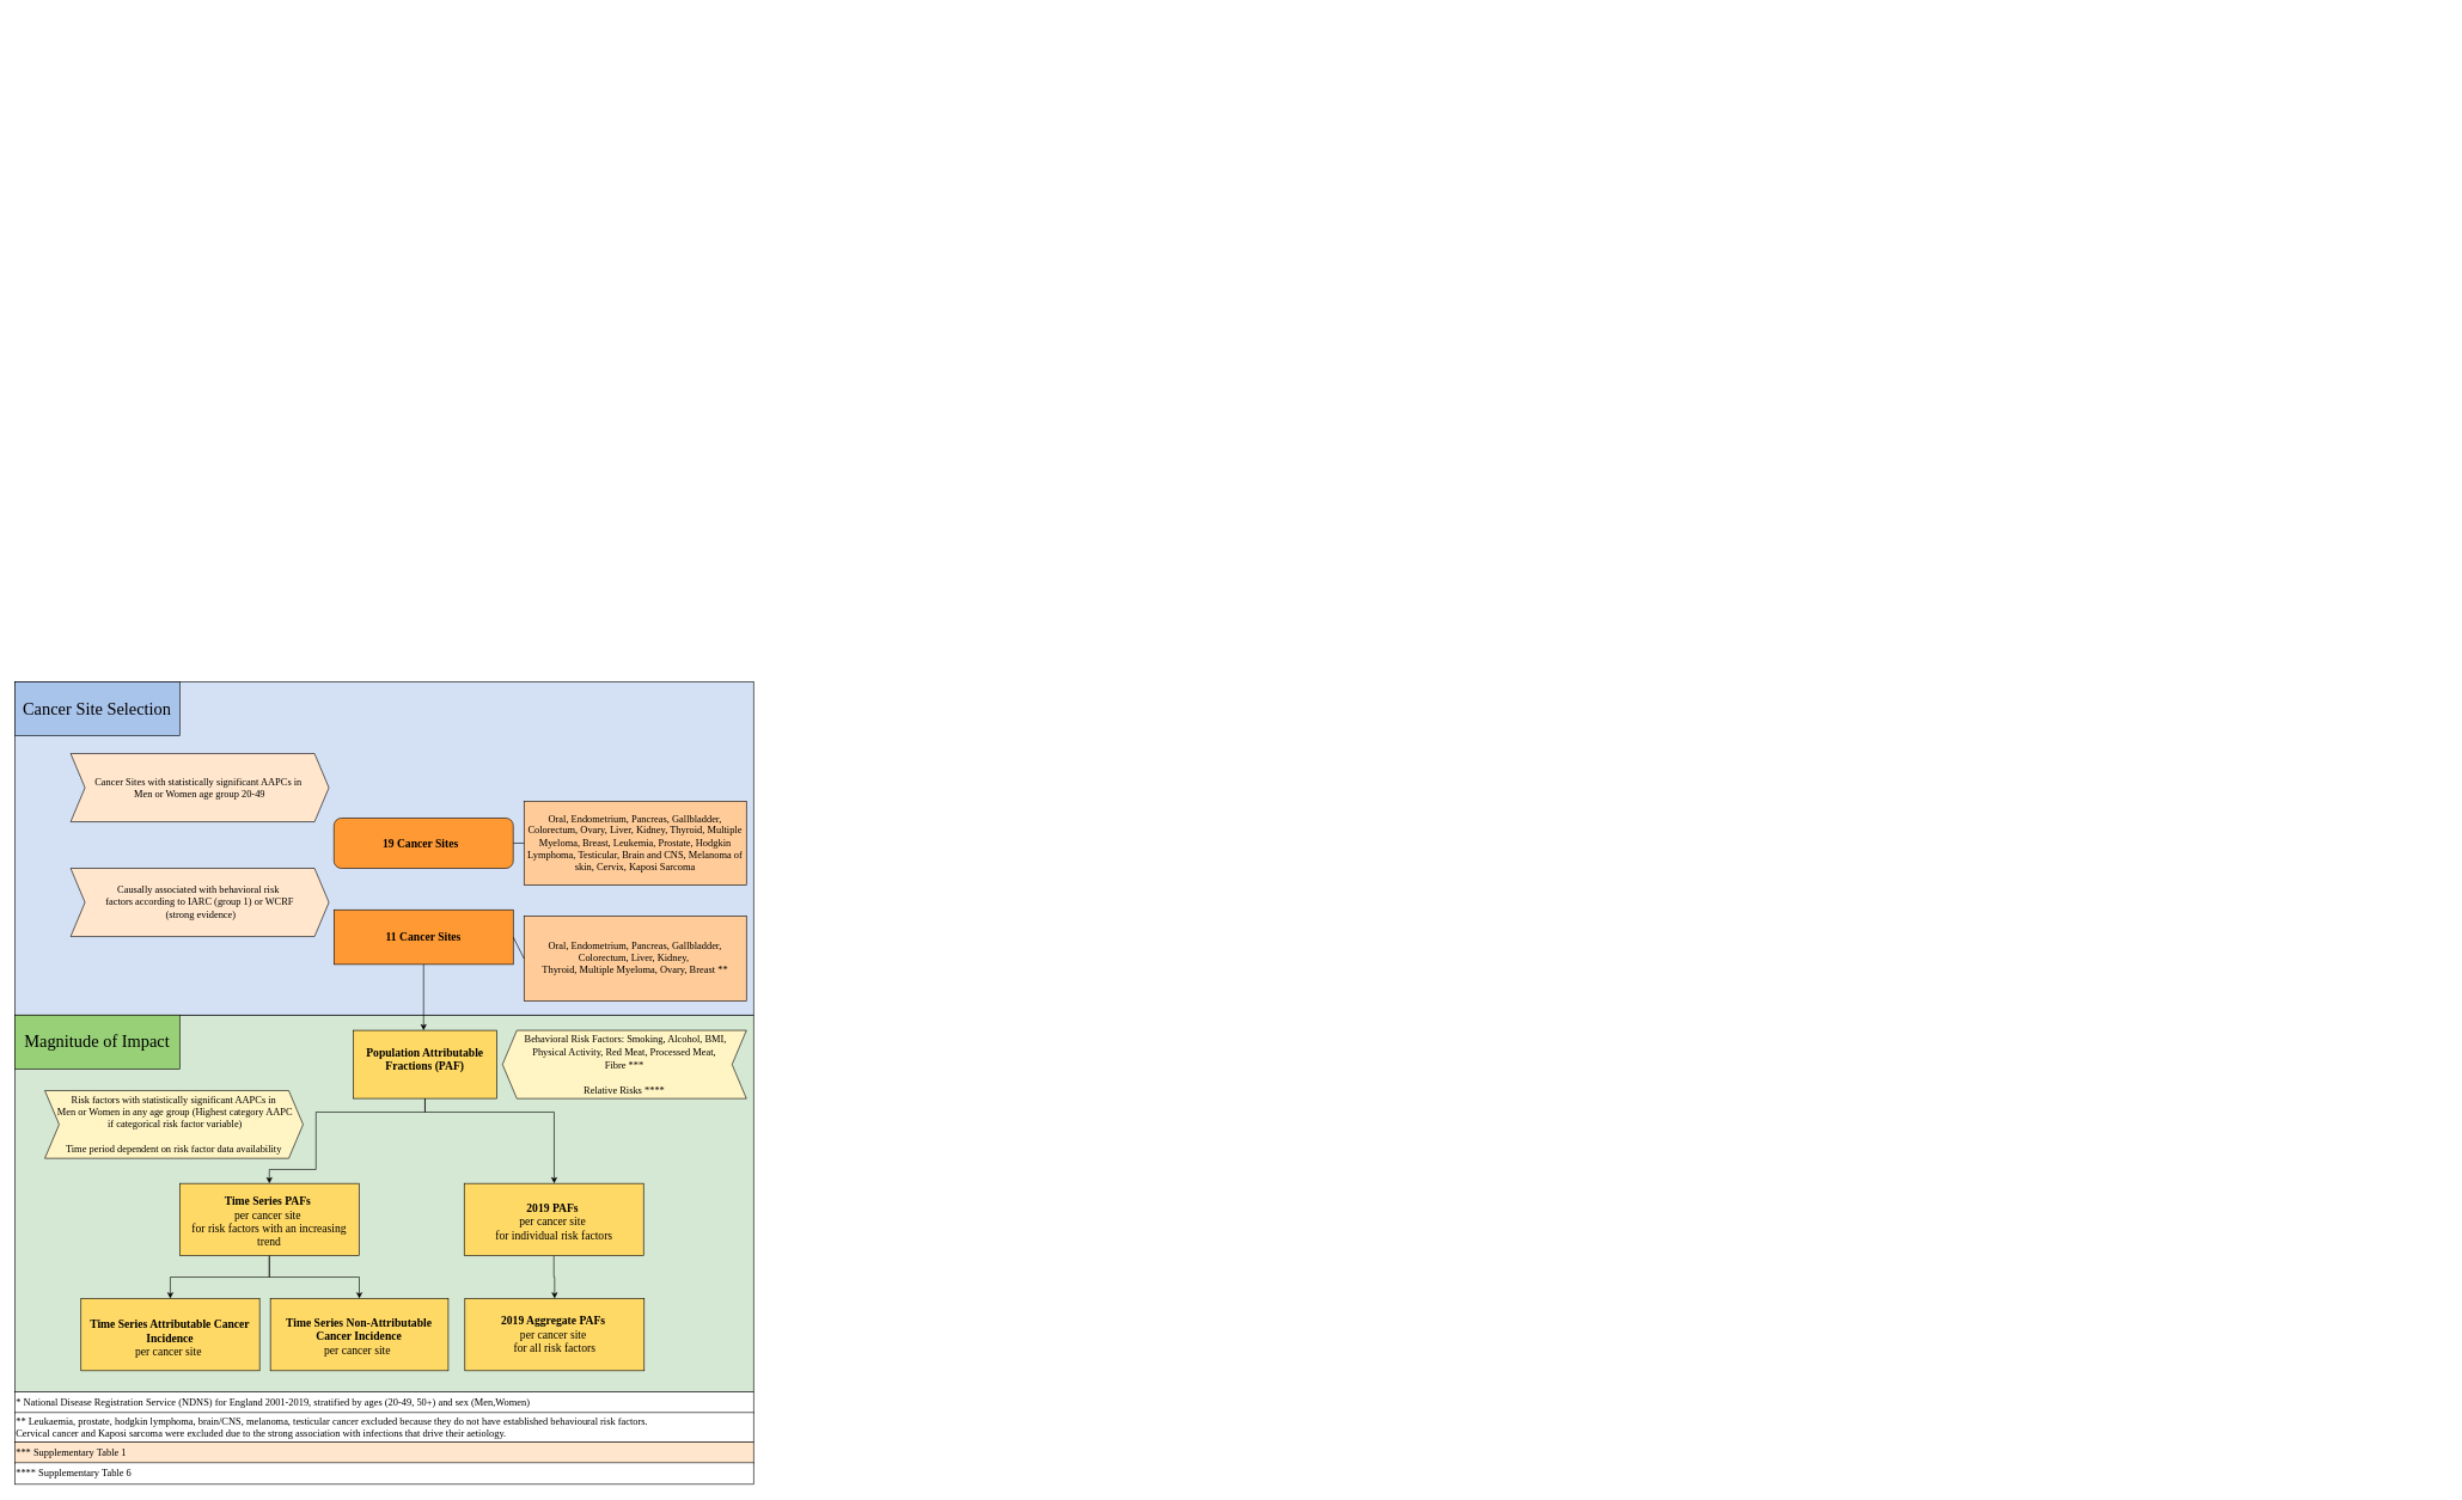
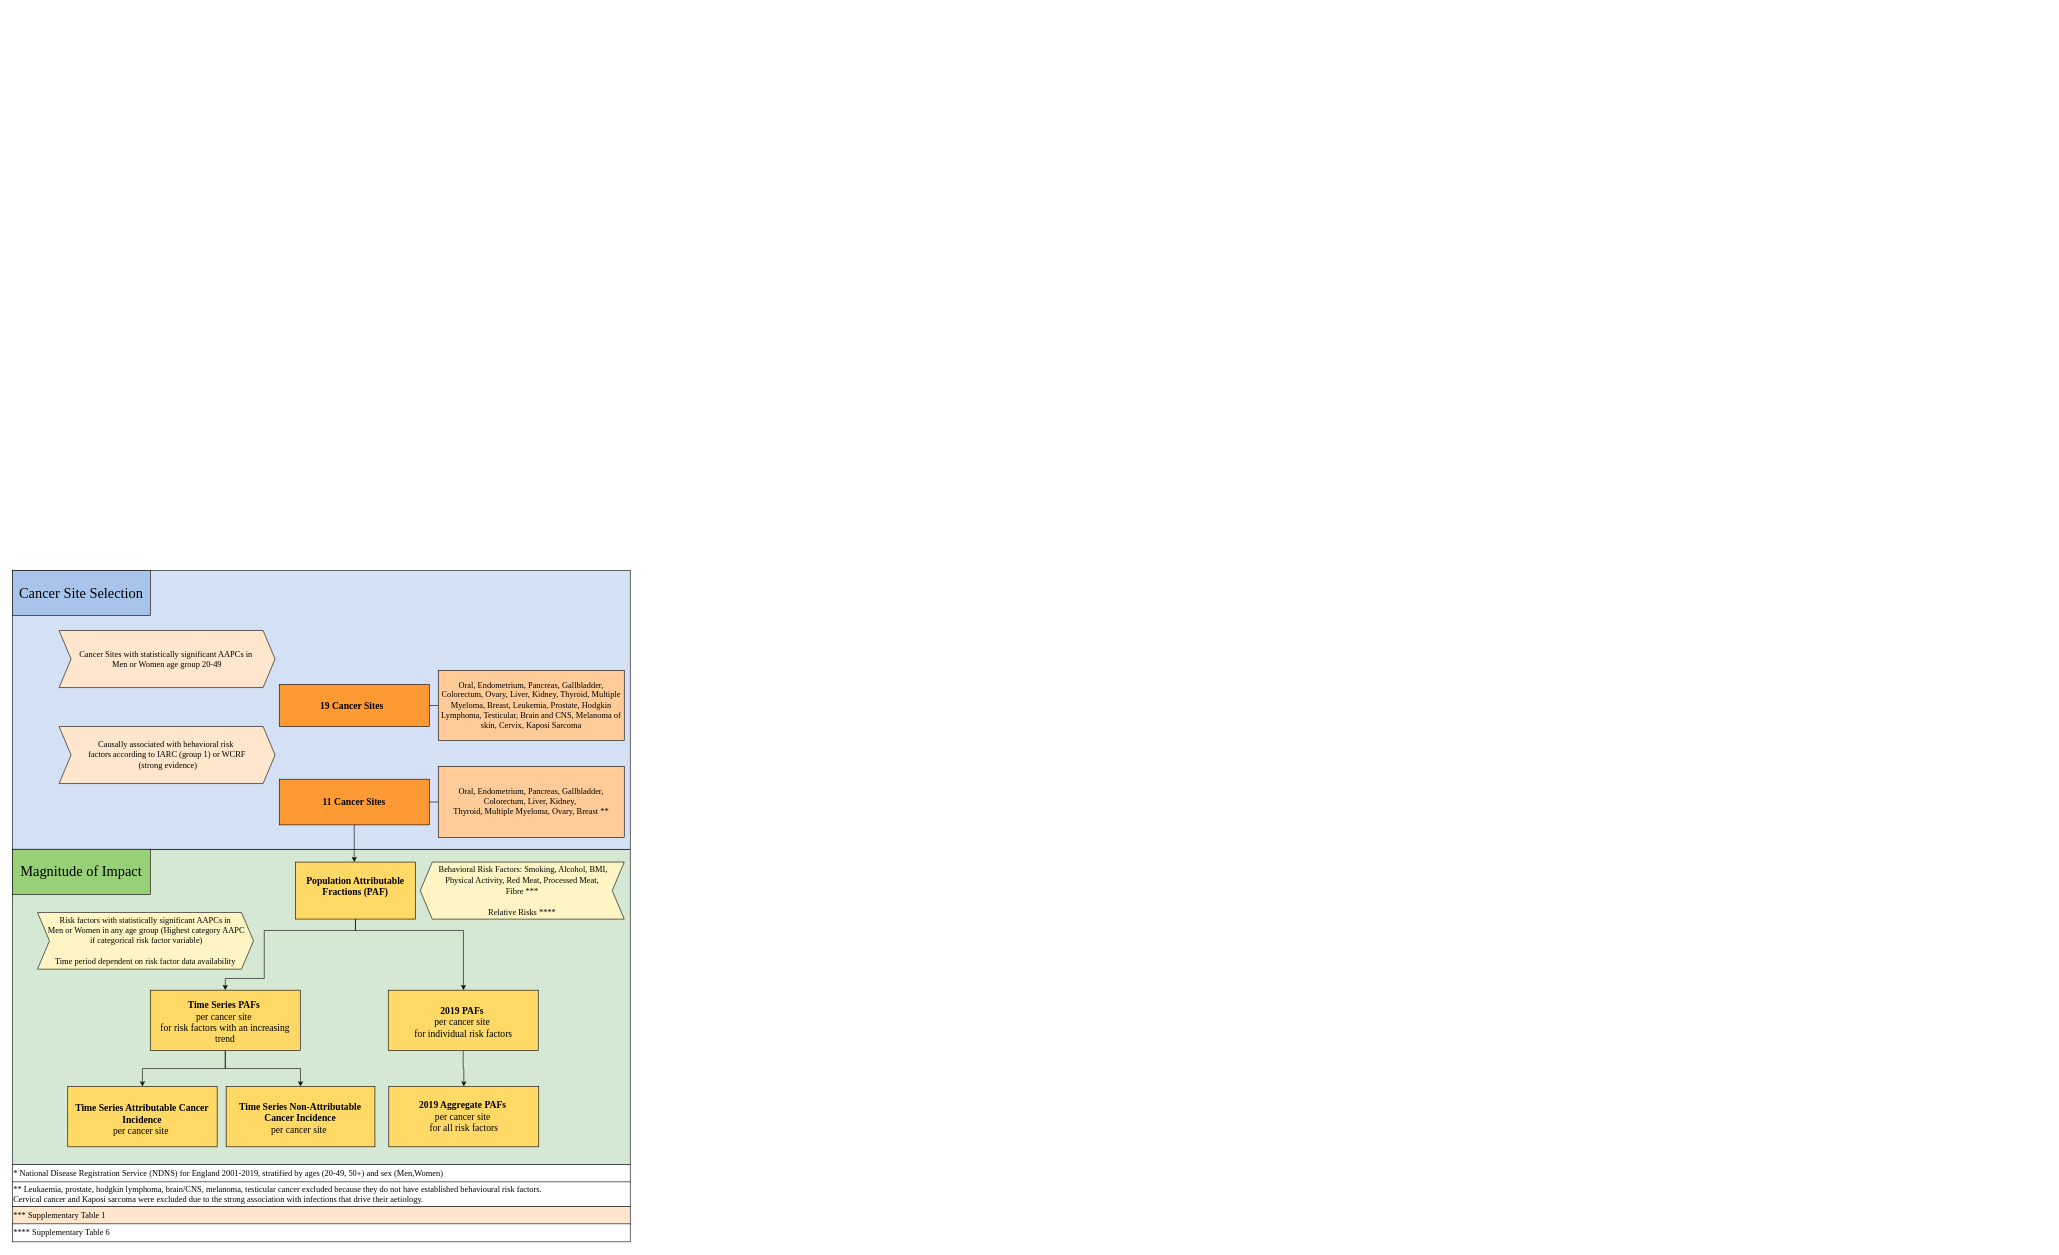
- <mxCell id="5" value="&lt;div&gt;&lt;font face=&quot;Times New Roman&quot;&gt;&lt;font style=&quot;font-size: 16px;&quot;&gt;19 Cancer Sites &lt;/font&gt;&lt;span style=&quot;font-size: 16px; background-color: transparent; color: light-dark(rgb(0, 0, 0), rgb(255, 255, 255));&quot;&gt;&amp;nbsp;&lt;/span&gt;&lt;/font&gt;&lt;/div&gt;" style="whiteSpace=wrap;html=1;fillColor=light-dark(#FF9933,var(--ge-dark-color, #121212));fontStyle=1;rounded=1;" parent="1" vertex="1"><mxGeometry x="465" y="1140" width="250" height="70" as="geometry" /></mxCell>
+ <mxCell id="5" value="&lt;div&gt;&lt;font face=&quot;Times New Roman&quot;&gt;&lt;font style=&quot;font-size: 16px;&quot;&gt;19 Cancer Sites &lt;/font&gt;&lt;span style=&quot;font-size: 16px; background-color: transparent; color: light-dark(rgb(0, 0, 0), rgb(255, 255, 255));&quot;&gt;&amp;nbsp;&lt;/span&gt;&lt;/font&gt;&lt;/div&gt;" style="rounded=0;whiteSpace=wrap;html=1;fillColor=light-dark(#FF9933,var(--ge-dark-color, #121212));fontStyle=1" parent="1" vertex="1"><mxGeometry x="465" y="1140" width="250" height="70" as="geometry" /></mxCell>
- <mxCell id="7" value="&lt;div&gt;&lt;font face=&quot;Times New Roman&quot; style=&quot;font-size: 16px;&quot;&gt;&lt;b&gt;11 Cancer Sites&lt;/b&gt;&lt;/font&gt;&lt;/div&gt;" style="rounded=0;whiteSpace=wrap;html=1;fillColor=light-dark(#FF9933,#000000);" parent="1" vertex="1"><mxGeometry x="465" y="1267.87" width="250" height="76.13" as="geometry" /></mxCell>
+ <mxCell id="7" value="&lt;div&gt;&lt;font face=&quot;Times New Roman&quot; style=&quot;font-size: 16px;&quot;&gt;&lt;b&gt;11 Cancer Sites&lt;/b&gt;&lt;/font&gt;&lt;/div&gt;" style="rounded=0;whiteSpace=wrap;html=1;fillColor=light-dark(#FF9933,#000000);" parent="1" vertex="1"><mxGeometry x="465" y="1297.87" width="250" height="76.13" as="geometry" /></mxCell>
